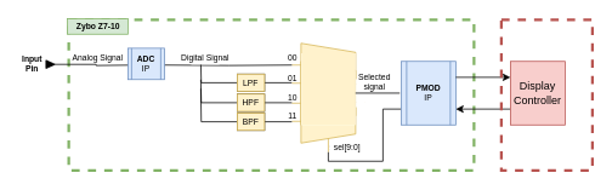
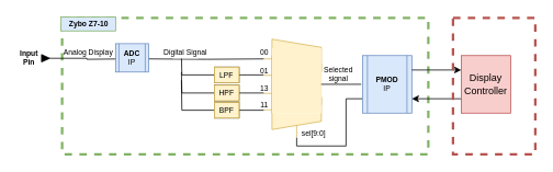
- <mxCell id="41" value="Zybo Z7-10" style="rounded=0;whiteSpace=wrap;html=1;fontSize=9;strokeColor=#82b366;strokeWidth=1;fillColor=#d5e8d4;fontStyle=1" parent="1" vertex="1"><mxGeometry x="73.5" y="20" width="66.5" height="17" as="geometry" /></mxCell>
+ <mxCell id="41" value="Zybo Z7-10" style="rounded=0;whiteSpace=wrap;html=1;fontSize=9;strokeColor=#82b366;strokeWidth=1;fillColor=#dae8fc;fontStyle=1;" parent="1" vertex="1"><mxGeometry x="73.5" y="20" width="66.5" height="17" as="geometry" /></mxCell>
- <mxCell id="22" value="Analog Signal" style="text;html=1;strokeColor=none;fillColor=none;align=center;verticalAlign=middle;whiteSpace=wrap;rounded=0;fontSize=9;" parent="1" vertex="1"><mxGeometry x="71.75" y="48" width="70" height="30" as="geometry" /></mxCell>
+ <mxCell id="22" value="Analog Display" style="text;html=1;strokeColor=none;fillColor=none;align=center;verticalAlign=middle;whiteSpace=wrap;rounded=0;fontSize=9;" parent="1" vertex="1"><mxGeometry x="71.75" y="48" width="70" height="30" as="geometry" /></mxCell>
- <mxCell id="35" value="10" style="text;html=1;strokeColor=none;fillColor=none;align=center;verticalAlign=middle;whiteSpace=wrap;rounded=0;fontSize=9;" parent="1" vertex="1"><mxGeometry x="310.5" y="103" width="20" height="10" as="geometry" /></mxCell>
+ <mxCell id="35" value="13" style="text;html=1;strokeColor=none;fillColor=none;align=center;verticalAlign=middle;whiteSpace=wrap;rounded=0;fontSize=9;" parent="1" vertex="1"><mxGeometry x="310.5" y="103" width="20" height="10" as="geometry" /></mxCell>
